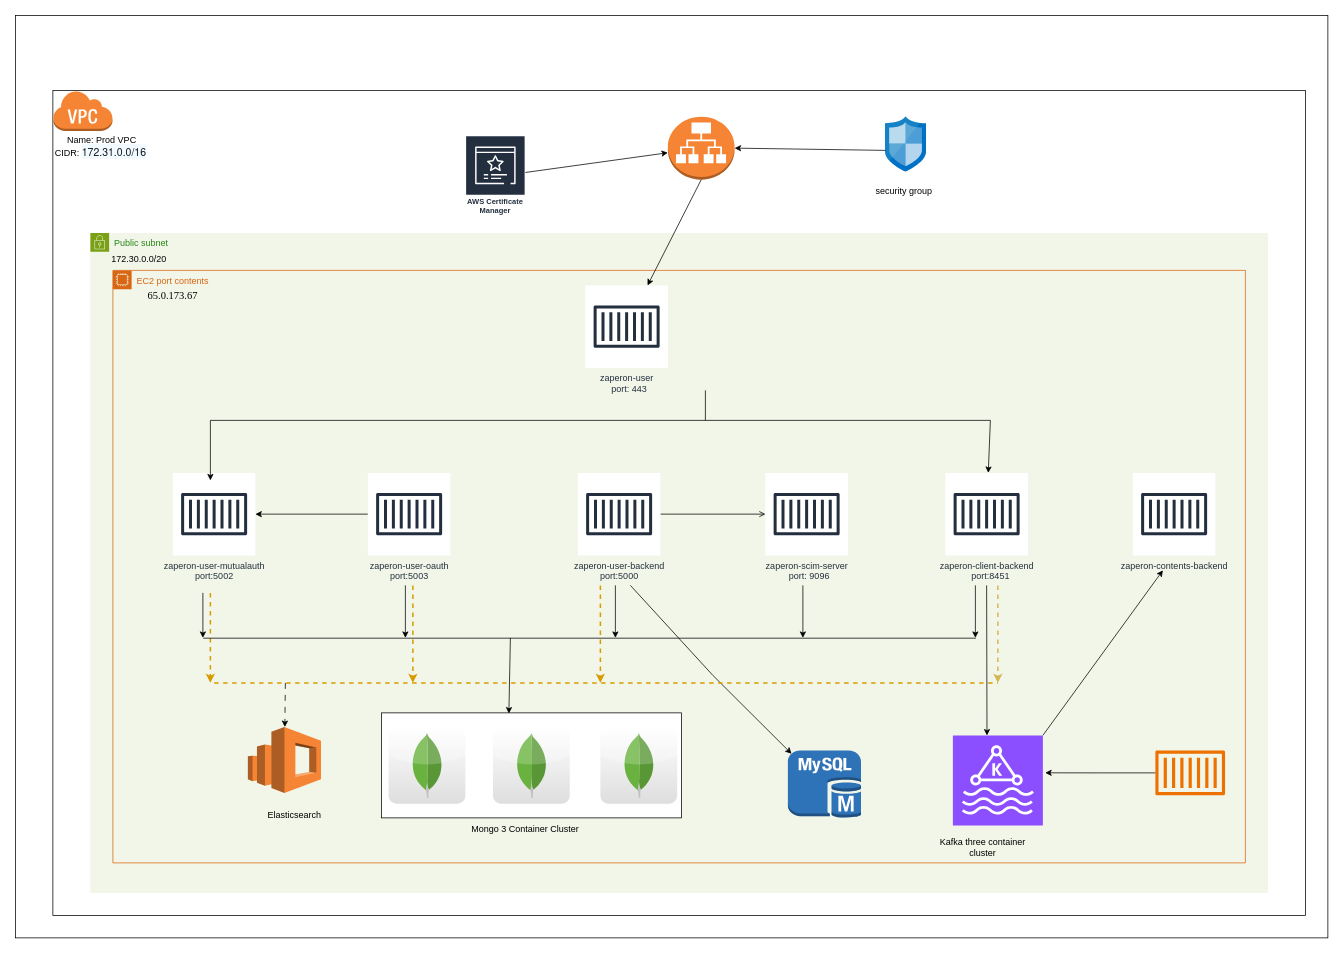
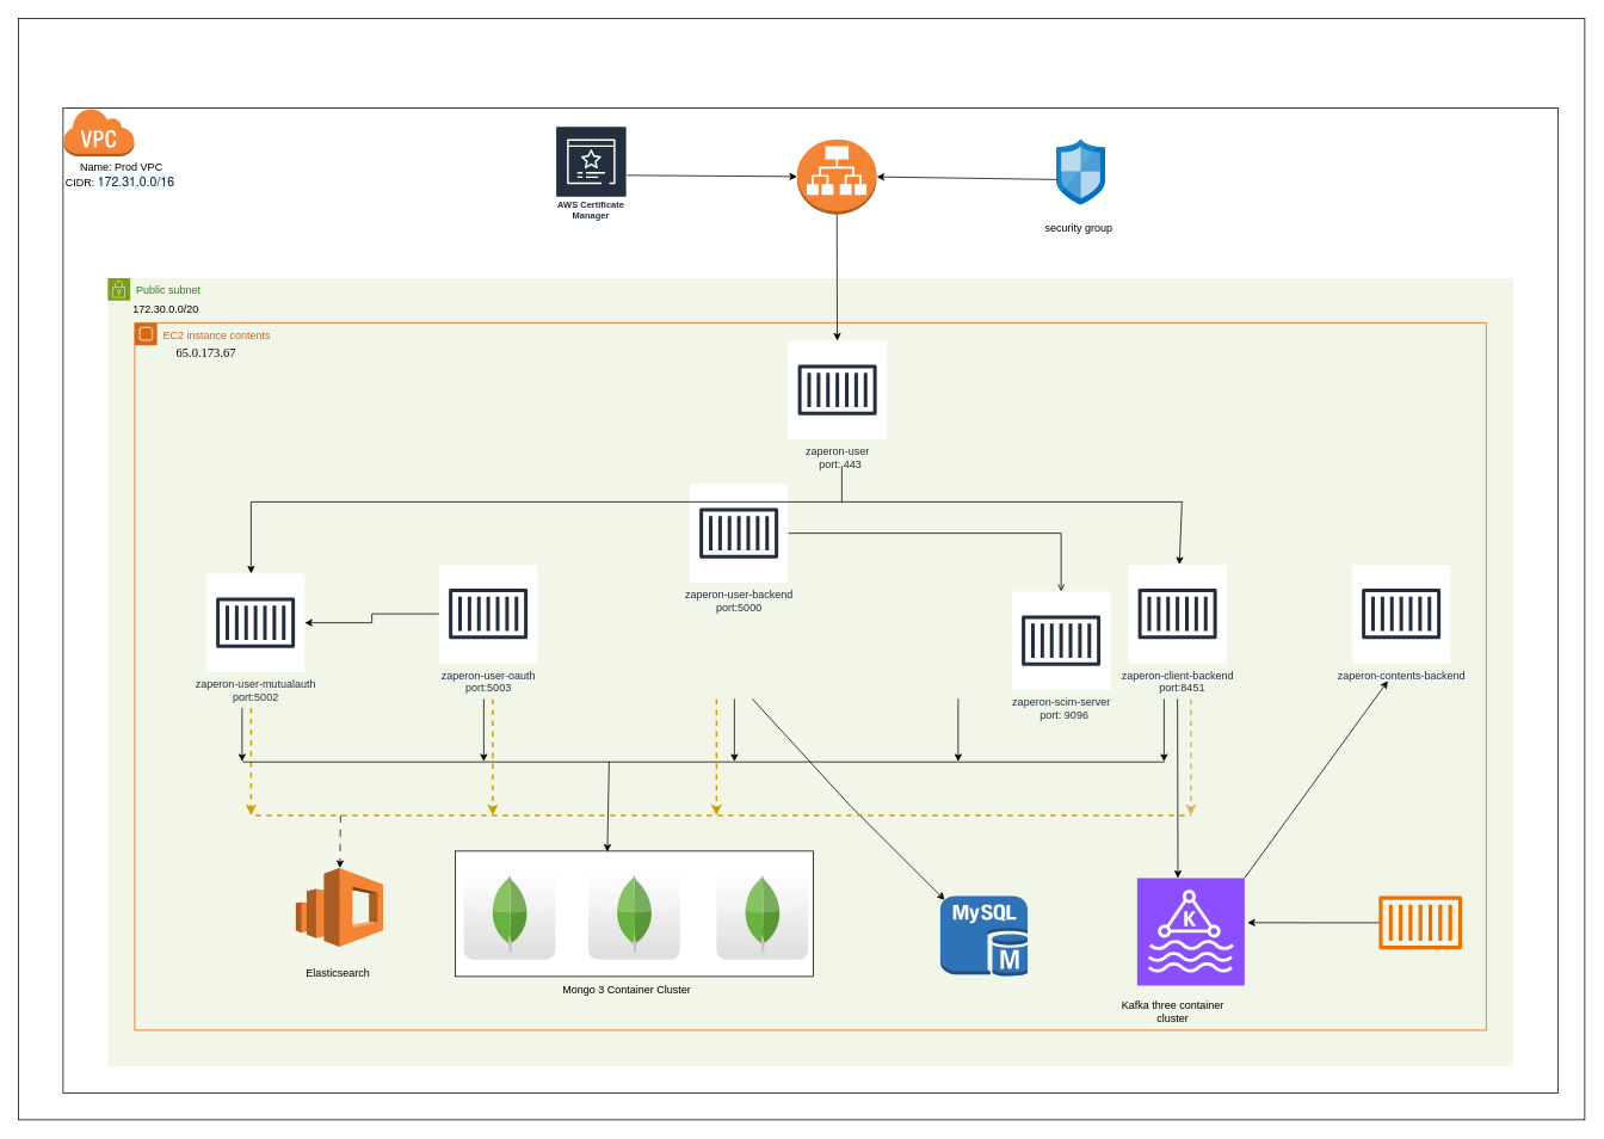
- <mxCell id="48" value="AWS Certificate Manager" style="sketch=0;outlineConnect=0;fontColor=#232F3E;gradientColor=none;strokeColor=#ffffff;fillColor=#232F3E;dashed=0;verticalLabelPosition=middle;verticalAlign=bottom;align=center;html=1;whiteSpace=wrap;fontSize=10;fontStyle=1;spacing=3;shape=mxgraph.aws4.productIcon;prIcon=mxgraph.aws4.certificate_manager_3;" vertex="1" parent="1"><mxGeometry x="620" y="180" width="80" height="110" as="geometry" /></mxCell>
+ <mxCell id="48" value="AWS Certificate Manager" style="sketch=0;outlineConnect=0;fontColor=#232F3E;gradientColor=none;strokeColor=#ffffff;fillColor=#232F3E;dashed=0;verticalLabelPosition=middle;verticalAlign=bottom;align=center;html=1;whiteSpace=wrap;fontSize=10;fontStyle=1;spacing=3;shape=mxgraph.aws4.productIcon;prIcon=mxgraph.aws4.certificate_manager_3;" vertex="1" parent="1"><mxGeometry x="620" y="140" width="80" height="110" as="geometry" /></mxCell>
- <mxCell id="9" value="EC2 port contents" style="points=[[0,0],[0.25,0],[0.5,0],[0.75,0],[1,0],[1,0.25],[1,0.5],[1,0.75],[1,1],[0.75,1],[0.5,1],[0.25,1],[0,1],[0,0.75],[0,0.5],[0,0.25]];outlineConnect=0;gradientColor=none;html=1;whiteSpace=wrap;fontSize=12;fontStyle=0;container=1;pointerEvents=0;collapsible=0;recursiveResize=0;shape=mxgraph.aws4.group;grIcon=mxgraph.aws4.group_ec2_instance_contents;strokeColor=#D86613;fillColor=none;verticalAlign=top;align=left;spacingLeft=30;fontColor=#D86613;dashed=0;" vertex="1" parent="7"><mxGeometry x="30" y="50" width="1510" height="790" as="geometry" /></mxCell>
+ <mxCell id="9" value="EC2 instance contents" style="points=[[0,0],[0.25,0],[0.5,0],[0.75,0],[1,0],[1,0.25],[1,0.5],[1,0.75],[1,1],[0.75,1],[0.5,1],[0.25,1],[0,1],[0,0.75],[0,0.5],[0,0.25]];outlineConnect=0;gradientColor=none;html=1;whiteSpace=wrap;fontSize=12;fontStyle=0;container=1;pointerEvents=0;collapsible=0;recursiveResize=0;shape=mxgraph.aws4.group;grIcon=mxgraph.aws4.group_ec2_instance_contents;strokeColor=#D86613;fillColor=none;verticalAlign=top;align=left;spacingLeft=30;fontColor=#D86613;dashed=0;" vertex="1" parent="7"><mxGeometry x="30" y="50" width="1510" height="790" as="geometry" /></mxCell>
- <mxCell id="10" value="&lt;div&gt;zaperon-user&lt;/div&gt;&lt;div&gt;&amp;nbsp; port: 443&lt;/div&gt;" style="sketch=0;outlineConnect=0;fontColor=#232F3E;gradientColor=none;strokeColor=#232F3E;fillColor=#ffffff;dashed=0;verticalLabelPosition=bottom;verticalAlign=top;align=center;html=1;fontSize=12;fontStyle=0;aspect=fixed;shape=mxgraph.aws4.resourceIcon;resIcon=mxgraph.aws4.container_1;" vertex="1" parent="9"><mxGeometry x="630" y="20" width="110" height="110" as="geometry" /></mxCell>
+ <mxCell id="10" value="&lt;div&gt;zaperon-user&lt;/div&gt;&lt;div&gt;&amp;nbsp; port: 443&lt;/div&gt;" style="sketch=0;outlineConnect=0;fontColor=#232F3E;gradientColor=none;strokeColor=#232F3E;fillColor=#ffffff;dashed=0;verticalLabelPosition=bottom;verticalAlign=top;align=center;html=1;fontSize=12;fontStyle=0;aspect=fixed;shape=mxgraph.aws4.resourceIcon;resIcon=mxgraph.aws4.container_1;" vertex="1" parent="9"><mxGeometry x="730" y="20" width="110" height="110" as="geometry" /></mxCell>
- <mxCell id="18" value="&lt;div&gt;zaperon-user-mutualauth&lt;/div&gt;&lt;div&gt;port:5002&lt;/div&gt;" style="sketch=0;outlineConnect=0;fontColor=#232F3E;gradientColor=none;strokeColor=#232F3E;fillColor=#ffffff;dashed=0;verticalLabelPosition=bottom;verticalAlign=top;align=center;html=1;fontSize=12;fontStyle=0;aspect=fixed;shape=mxgraph.aws4.resourceIcon;resIcon=mxgraph.aws4.container_1;" vertex="1" parent="9"><mxGeometry x="80" y="270" width="110" height="110" as="geometry" /></mxCell>
+ <mxCell id="18" value="&lt;div&gt;zaperon-user-mutualauth&lt;/div&gt;&lt;div&gt;port:5002&lt;/div&gt;" style="sketch=0;outlineConnect=0;fontColor=#232F3E;gradientColor=none;strokeColor=#232F3E;fillColor=#ffffff;dashed=0;verticalLabelPosition=bottom;verticalAlign=top;align=center;html=1;fontSize=12;fontStyle=0;aspect=fixed;shape=mxgraph.aws4.resourceIcon;resIcon=mxgraph.aws4.container_1;" vertex="1" parent="9"><mxGeometry x="80" y="280" width="110" height="110" as="geometry" /></mxCell>
- <mxCell id="13" value="&lt;div&gt;zaperon-user-backend&lt;/div&gt;&lt;div&gt;port:5000&lt;/div&gt;" style="sketch=0;outlineConnect=0;fontColor=#232F3E;gradientColor=none;strokeColor=#232F3E;fillColor=#ffffff;dashed=0;verticalLabelPosition=bottom;verticalAlign=top;align=center;html=1;fontSize=12;fontStyle=0;aspect=fixed;shape=mxgraph.aws4.resourceIcon;resIcon=mxgraph.aws4.container_1;" vertex="1" parent="9"><mxGeometry x="620" y="270" width="110" height="110" as="geometry" /></mxCell>
+ <mxCell id="13" value="&lt;div&gt;zaperon-user-backend&lt;/div&gt;&lt;div&gt;port:5000&lt;/div&gt;" style="sketch=0;outlineConnect=0;fontColor=#232F3E;gradientColor=none;strokeColor=#232F3E;fillColor=#ffffff;dashed=0;verticalLabelPosition=bottom;verticalAlign=top;align=center;html=1;fontSize=12;fontStyle=0;aspect=fixed;shape=mxgraph.aws4.resourceIcon;resIcon=mxgraph.aws4.container_1;" vertex="1" parent="9"><mxGeometry x="620" y="180" width="110" height="110" as="geometry" /></mxCell>
- <mxCell id="11" value="&lt;div&gt;zaperon-scim-server&lt;/div&gt;&lt;div&gt;&amp;nbsp; port: 9096&lt;/div&gt;" style="sketch=0;outlineConnect=0;fontColor=#232F3E;gradientColor=none;strokeColor=#232F3E;fillColor=#ffffff;dashed=0;verticalLabelPosition=bottom;verticalAlign=top;align=center;html=1;fontSize=12;fontStyle=0;aspect=fixed;shape=mxgraph.aws4.resourceIcon;resIcon=mxgraph.aws4.container_1;" vertex="1" parent="9"><mxGeometry x="870" y="270" width="110" height="110" as="geometry" /></mxCell>
+ <mxCell id="11" value="&lt;div&gt;zaperon-scim-server&lt;/div&gt;&lt;div&gt;&amp;nbsp; port: 9096&lt;/div&gt;" style="sketch=0;outlineConnect=0;fontColor=#232F3E;gradientColor=none;strokeColor=#232F3E;fillColor=#ffffff;dashed=0;verticalLabelPosition=bottom;verticalAlign=top;align=center;html=1;fontSize=12;fontStyle=0;aspect=fixed;shape=mxgraph.aws4.resourceIcon;resIcon=mxgraph.aws4.container_1;" vertex="1" parent="9"><mxGeometry x="980" y="300" width="110" height="110" as="geometry" /></mxCell>
- <mxCell id="25" value="Elasticsearch&amp;nbsp;" style="text;html=1;align=center;verticalAlign=middle;whiteSpace=wrap;rounded=0;" vertex="1" parent="9"><mxGeometry x="178.75" y="711" width="130" height="30" as="geometry" /></mxCell>
+ <mxCell id="25" value="Elasticsearch&amp;nbsp;" style="text;html=1;align=center;verticalAlign=middle;whiteSpace=wrap;rounded=0;" vertex="1" parent="9"><mxGeometry x="163.75" y="711" width="130" height="30" as="geometry" /></mxCell>
